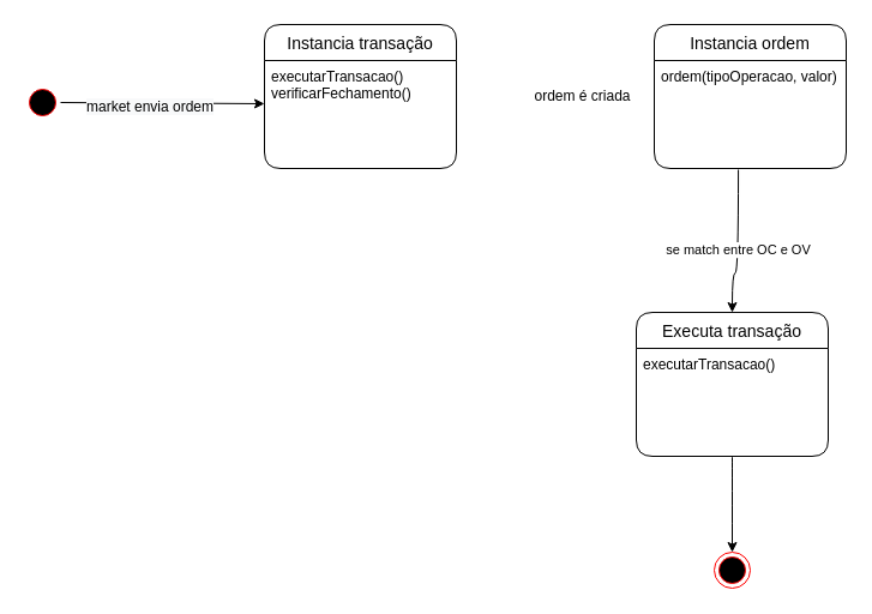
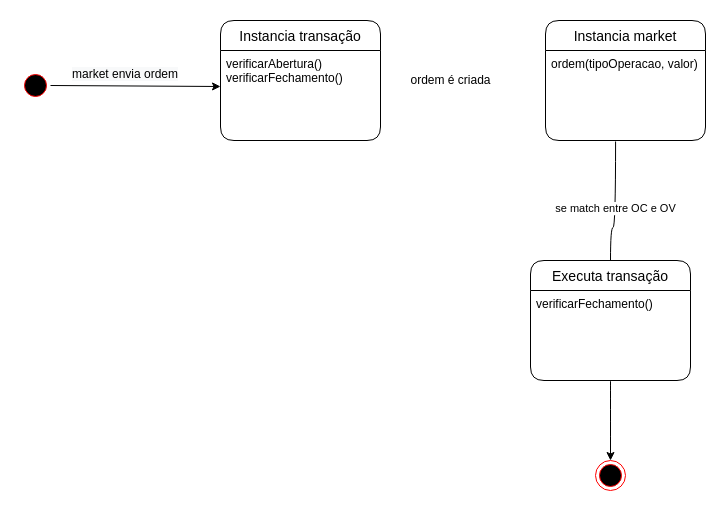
- <mxCell id="10" value="Instancia ordem" style="swimlane;childLayout=stackLayout;horizontal=1;startSize=30;horizontalStack=0;rounded=1;fontSize=14;fontStyle=0;strokeWidth=1;resizeParent=0;resizeLast=1;shadow=0;dashed=0;align=center;fillColor=default;" parent="1" vertex="1"><mxGeometry x="545" y="20" width="160" height="120" as="geometry"><mxRectangle x="220" y="320" width="70" height="30" as="alternateBounds" /></mxGeometry></mxCell>
+ <mxCell id="10" value="Instancia market" style="swimlane;childLayout=stackLayout;horizontal=1;startSize=30;horizontalStack=0;rounded=1;fontSize=14;fontStyle=0;strokeWidth=1;resizeParent=0;resizeLast=1;shadow=0;dashed=0;align=center;fillColor=default;" parent="1" vertex="1"><mxGeometry x="545" y="20" width="160" height="120" as="geometry"><mxRectangle x="220" y="320" width="70" height="30" as="alternateBounds" /></mxGeometry></mxCell>
- <mxCell id="5" value="executarTransacao()&#10;verificarFechamento()" style="align=left;strokeColor=none;fillColor=none;spacingLeft=4;fontSize=12;verticalAlign=top;resizable=0;rotatable=0;part=1;" parent="4" vertex="1"><mxGeometry y="30" width="160" height="90" as="geometry" /></mxCell>
+ <mxCell id="5" value="verificarAbertura()&#10;verificarFechamento()" style="align=left;strokeColor=none;fillColor=none;spacingLeft=4;fontSize=12;verticalAlign=top;resizable=0;rotatable=0;part=1;" parent="4" vertex="1"><mxGeometry y="30" width="160" height="90" as="geometry" /></mxCell>
- <mxCell id="12" value="ordem é criada" style="text;html=1;align=center;verticalAlign=middle;resizable=0;points=[];autosize=1;strokeColor=none;fillColor=none;" parent="1" vertex="1"><mxGeometry x="435" y="70" width="100" height="20" as="geometry" /></mxCell>
+ <mxCell id="12" value="ordem é criada" style="text;html=1;align=center;verticalAlign=middle;resizable=0;points=[];autosize=1;strokeColor=none;fillColor=none;" parent="1" vertex="1"><mxGeometry x="400" y="70" width="100" height="20" as="geometry" /></mxCell>
- <mxCell id="15" value="&lt;span style=&quot;color: rgb(0, 0, 0); font-family: Helvetica; font-size: 12px; font-style: normal; font-variant-ligatures: normal; font-variant-caps: normal; font-weight: 400; letter-spacing: normal; orphans: 2; text-align: center; text-indent: 0px; text-transform: none; widows: 2; word-spacing: 0px; -webkit-text-stroke-width: 0px; background-color: rgb(248, 249, 250); text-decoration-thickness: initial; text-decoration-style: initial; text-decoration-color: initial; float: none; display: inline !important;&quot;&gt;market envia ordem&lt;/span&gt;" style="text;whiteSpace=wrap;html=1;" vertex="1" parent="1"><mxGeometry x="70" y="75" width="130" height="30" as="geometry" /></mxCell>
+ <mxCell id="15" value="&lt;span style=&quot;color: rgb(0, 0, 0); font-family: Helvetica; font-size: 12px; font-style: normal; font-variant-ligatures: normal; font-variant-caps: normal; font-weight: 400; letter-spacing: normal; orphans: 2; text-align: center; text-indent: 0px; text-transform: none; widows: 2; word-spacing: 0px; -webkit-text-stroke-width: 0px; background-color: rgb(248, 249, 250); text-decoration-thickness: initial; text-decoration-style: initial; text-decoration-color: initial; float: none; display: inline !important;&quot;&gt;market envia ordem&lt;/span&gt;" style="text;whiteSpace=wrap;html=1;" vertex="1" parent="1"><mxGeometry x="70" y="60" width="130" height="30" as="geometry" /></mxCell>
- <mxCell id="8" style="edgeStyle=orthogonalEdgeStyle;curved=1;orthogonalLoop=1;jettySize=auto;html=1;entryX=0.5;entryY=0;entryDx=0;entryDy=0;exitX=0.438;exitY=1.011;exitDx=0;exitDy=0;exitPerimeter=0;" parent="1" source="11" target="6" edge="1"><mxGeometry relative="1" as="geometry"><mxPoint x="615" y="193" as="sourcePoint" /><Array as="points"><mxPoint x="615" y="227" /><mxPoint x="610" y="227" /></Array></mxGeometry></mxCell>
+ <mxCell id="8" style="edgeStyle=orthogonalEdgeStyle;curved=1;orthogonalLoop=1;jettySize=auto;html=1;entryX=0.5;entryY=0;entryDx=0;entryDy=0;exitX=0.438;exitY=1.011;exitDx=0;exitDy=0;exitPerimeter=0;endArrow=none;" parent="1" source="11" target="6" edge="1"><mxGeometry relative="1" as="geometry"><mxPoint x="615" y="193" as="sourcePoint" /><Array as="points"><mxPoint x="615" y="227" /><mxPoint x="610" y="227" /></Array></mxGeometry></mxCell>
- <mxCell id="7" value="executarTransacao()" style="align=left;strokeColor=none;fillColor=none;spacingLeft=4;fontSize=12;verticalAlign=top;resizable=0;rotatable=0;part=1;" parent="6" vertex="1"><mxGeometry y="30" width="160" height="90" as="geometry" /></mxCell>
+ <mxCell id="7" value="verificarFechamento()" style="align=left;strokeColor=none;fillColor=none;spacingLeft=4;fontSize=12;verticalAlign=top;resizable=0;rotatable=0;part=1;" parent="6" vertex="1"><mxGeometry y="30" width="160" height="90" as="geometry" /></mxCell>
